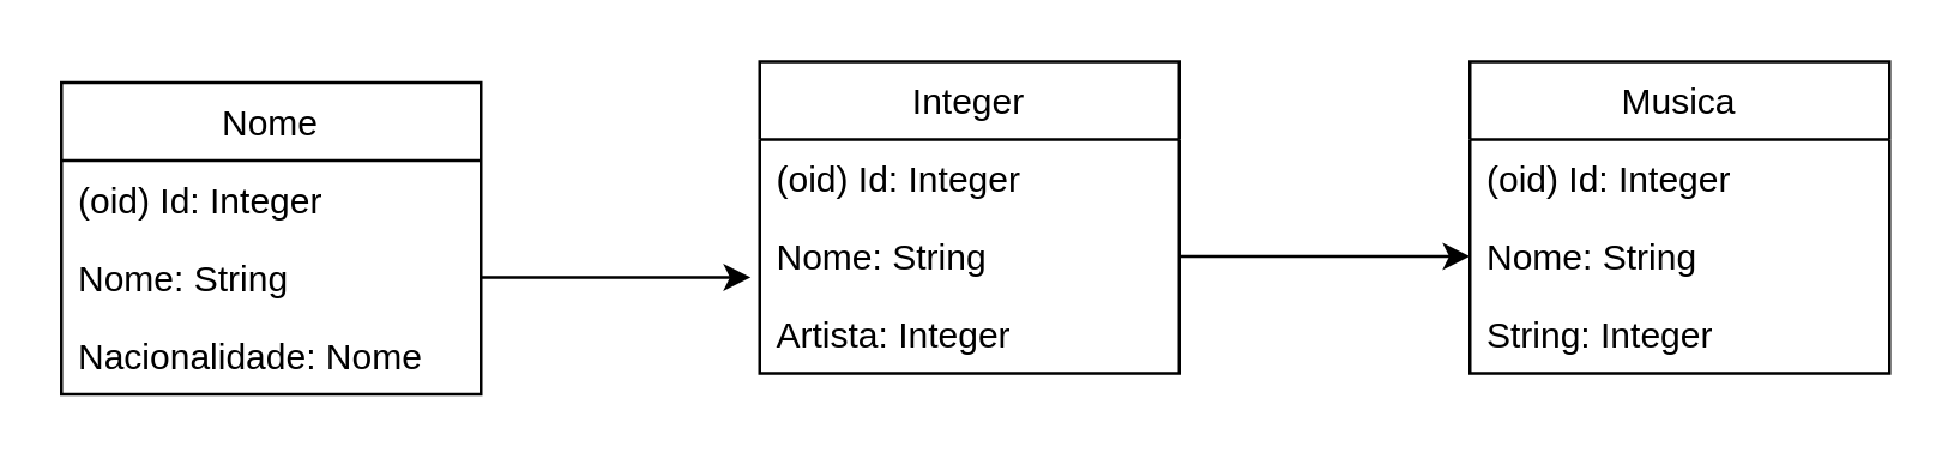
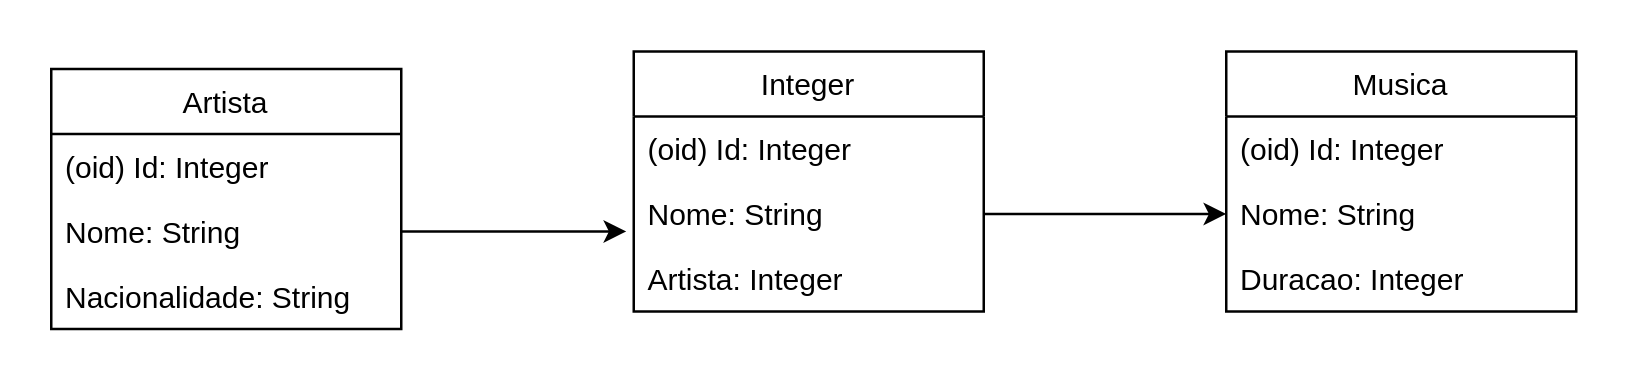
- <mxCell id="2" value="Nome" style="swimlane;fontStyle=0;childLayout=stackLayout;horizontal=1;startSize=26;fillColor=none;horizontalStack=0;resizeParent=1;resizeParentMax=0;resizeLast=0;collapsible=1;marginBottom=0;" vertex="1" parent="1"><mxGeometry x="20" y="27" width="140" height="104" as="geometry" /></mxCell>
+ <mxCell id="2" value="Artista" style="swimlane;fontStyle=0;childLayout=stackLayout;horizontal=1;startSize=26;fillColor=none;horizontalStack=0;resizeParent=1;resizeParentMax=0;resizeLast=0;collapsible=1;marginBottom=0;" vertex="1" parent="1"><mxGeometry x="20" y="27" width="140" height="104" as="geometry" /></mxCell>
- <mxCell id="9" value="String: Integer" style="text;strokeColor=none;fillColor=none;align=left;verticalAlign=top;spacingLeft=4;spacingRight=4;overflow=hidden;rotatable=0;points=[[0,0.5],[1,0.5]];portConstraint=eastwest;" vertex="1" parent="6"><mxGeometry y="78" width="140" height="26" as="geometry" /></mxCell>
+ <mxCell id="9" value="Duracao: Integer" style="text;strokeColor=none;fillColor=none;align=left;verticalAlign=top;spacingLeft=4;spacingRight=4;overflow=hidden;rotatable=0;points=[[0,0.5],[1,0.5]];portConstraint=eastwest;" vertex="1" parent="6"><mxGeometry y="78" width="140" height="26" as="geometry" /></mxCell>
- <mxCell id="5" value="Nacionalidade: Nome" style="text;strokeColor=none;fillColor=none;align=left;verticalAlign=top;spacingLeft=4;spacingRight=4;overflow=hidden;rotatable=0;points=[[0,0.5],[1,0.5]];portConstraint=eastwest;" vertex="1" parent="2"><mxGeometry y="78" width="140" height="26" as="geometry" /></mxCell>
+ <mxCell id="5" value="Nacionalidade: String" style="text;strokeColor=none;fillColor=none;align=left;verticalAlign=top;spacingLeft=4;spacingRight=4;overflow=hidden;rotatable=0;points=[[0,0.5],[1,0.5]];portConstraint=eastwest;" vertex="1" parent="2"><mxGeometry y="78" width="140" height="26" as="geometry" /></mxCell>
